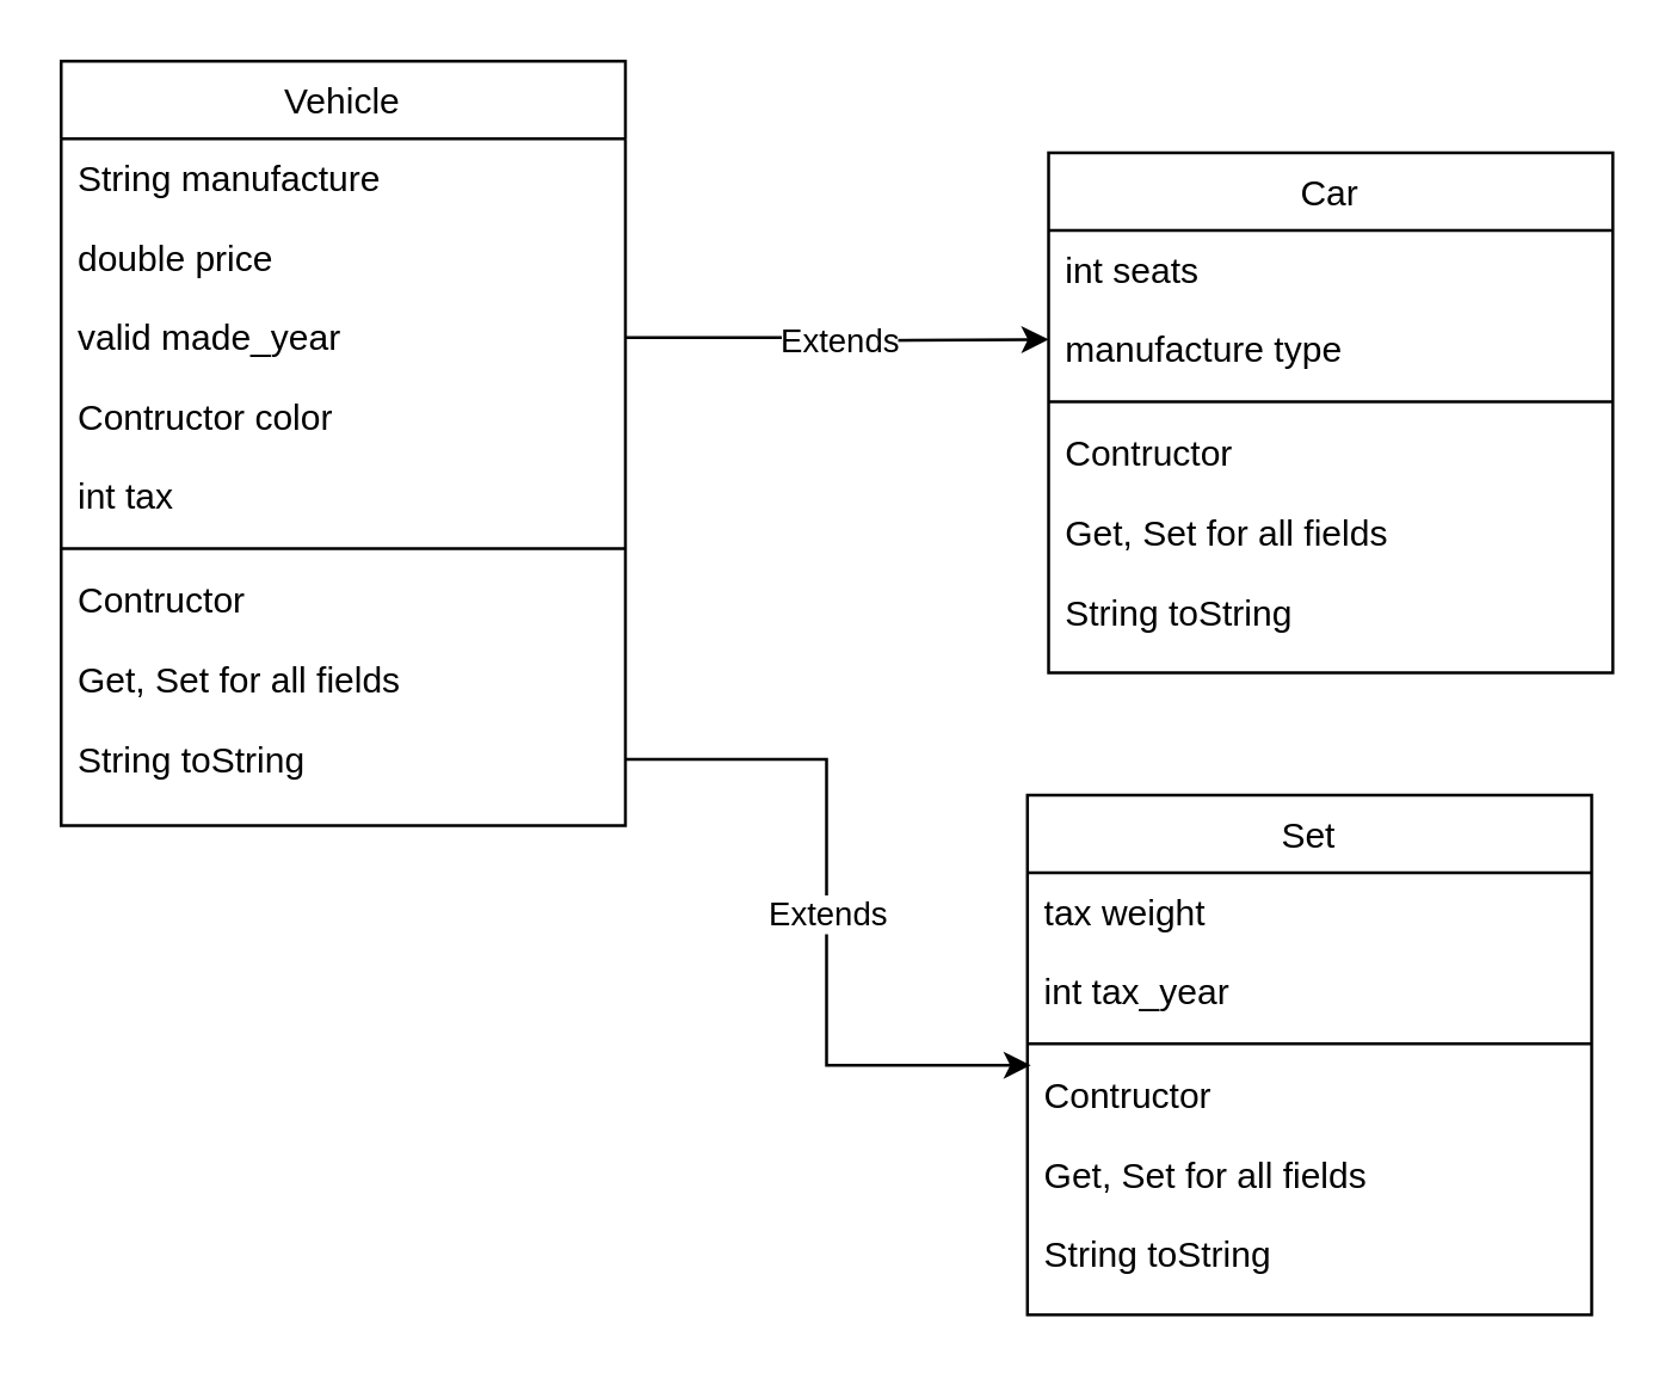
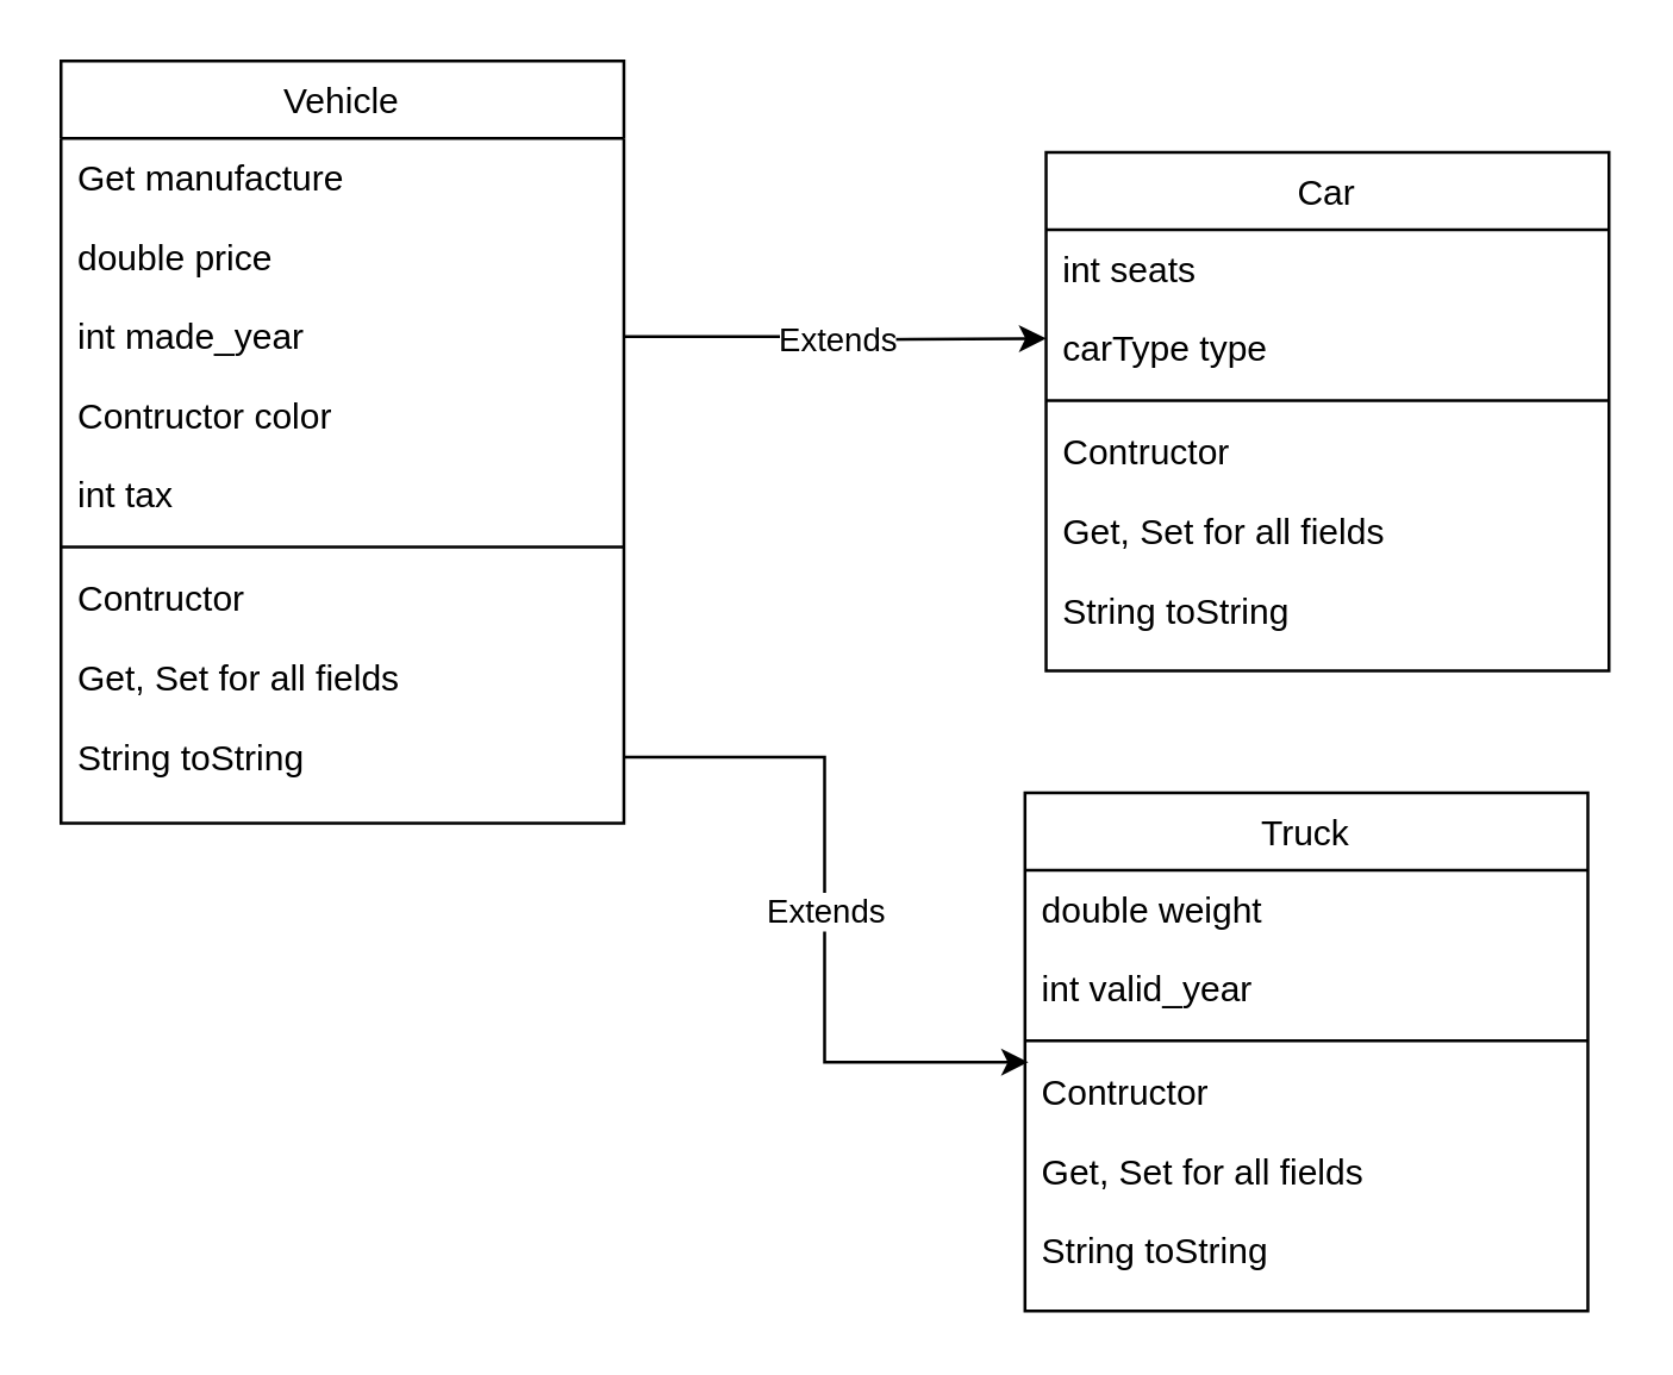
- <mxCell id="4" value="String manufacture" style="text;align=left;verticalAlign=top;spacingLeft=4;spacingRight=4;overflow=hidden;rotatable=1;points=[[0,0.5],[1,0.5]];portConstraint=eastwest;movable=1;resizable=1;deletable=1;editable=1;locked=0;connectable=1;" parent="3" vertex="1"><mxGeometry y="26" width="189.091" height="26.634" as="geometry" /></mxCell>
+ <mxCell id="4" value="Get manufacture" style="text;align=left;verticalAlign=top;spacingLeft=4;spacingRight=4;overflow=hidden;rotatable=1;points=[[0,0.5],[1,0.5]];portConstraint=eastwest;movable=1;resizable=1;deletable=1;editable=1;locked=0;connectable=1;" parent="3" vertex="1"><mxGeometry y="26" width="189.091" height="26.634" as="geometry" /></mxCell>
- <mxCell id="8" value="valid made_year" style="text;align=left;verticalAlign=top;spacingLeft=4;spacingRight=4;overflow=hidden;rotatable=1;points=[[0,0.5],[1,0.5]];portConstraint=eastwest;fontStyle=0;movable=1;resizable=1;deletable=1;editable=1;locked=0;connectable=1;" parent="3" vertex="1"><mxGeometry y="79.268" width="189.091" height="26.634" as="geometry" /></mxCell>
+ <mxCell id="8" value="int made_year" style="text;align=left;verticalAlign=top;spacingLeft=4;spacingRight=4;overflow=hidden;rotatable=1;points=[[0,0.5],[1,0.5]];portConstraint=eastwest;fontStyle=0;movable=1;resizable=1;deletable=1;editable=1;locked=0;connectable=1;" parent="3" vertex="1"><mxGeometry y="79.268" width="189.091" height="26.634" as="geometry" /></mxCell>
- <mxCell id="17" value="manufacture type" style="text;align=left;verticalAlign=top;spacingLeft=4;spacingRight=4;overflow=hidden;rotatable=1;points=[[0,0.5],[1,0.5]];portConstraint=eastwest;movable=1;resizable=1;deletable=1;editable=1;locked=0;connectable=1;" parent="15" vertex="1"><mxGeometry y="52.634" width="189.091" height="26.634" as="geometry" /></mxCell>
+ <mxCell id="17" value="carType type" style="text;align=left;verticalAlign=top;spacingLeft=4;spacingRight=4;overflow=hidden;rotatable=1;points=[[0,0.5],[1,0.5]];portConstraint=eastwest;movable=1;resizable=1;deletable=1;editable=1;locked=0;connectable=1;" parent="15" vertex="1"><mxGeometry y="52.634" width="189.091" height="26.634" as="geometry" /></mxCell>
- <mxCell id="22" value="Set" style="swimlane;fontStyle=0;align=center;verticalAlign=top;childLayout=stackLayout;horizontal=1;startSize=26;horizontalStack=0;resizeParent=1;resizeLast=0;collapsible=1;marginBottom=0;rounded=0;shadow=0;strokeWidth=1;movable=1;resizable=1;rotatable=1;deletable=1;editable=1;locked=0;connectable=1;" parent="2" vertex="1"><mxGeometry x="323.818" y="245.854" width="189.091" height="174.146" as="geometry"><mxRectangle x="130" y="380" width="160" height="26" as="alternateBounds" /></mxGeometry></mxCell>
+ <mxCell id="22" value="Truck" style="swimlane;fontStyle=0;align=center;verticalAlign=top;childLayout=stackLayout;horizontal=1;startSize=26;horizontalStack=0;resizeParent=1;resizeLast=0;collapsible=1;marginBottom=0;rounded=0;shadow=0;strokeWidth=1;movable=1;resizable=1;rotatable=1;deletable=1;editable=1;locked=0;connectable=1;" parent="2" vertex="1"><mxGeometry x="323.818" y="245.854" width="189.091" height="174.146" as="geometry"><mxRectangle x="130" y="380" width="160" height="26" as="alternateBounds" /></mxGeometry></mxCell>
- <mxCell id="23" value="tax weight" style="text;align=left;verticalAlign=top;spacingLeft=4;spacingRight=4;overflow=hidden;rotatable=1;points=[[0,0.5],[1,0.5]];portConstraint=eastwest;movable=1;resizable=1;deletable=1;editable=1;locked=0;connectable=1;" parent="22" vertex="1"><mxGeometry y="26" width="189.091" height="26.634" as="geometry" /></mxCell>
+ <mxCell id="23" value="double weight" style="text;align=left;verticalAlign=top;spacingLeft=4;spacingRight=4;overflow=hidden;rotatable=1;points=[[0,0.5],[1,0.5]];portConstraint=eastwest;movable=1;resizable=1;deletable=1;editable=1;locked=0;connectable=1;" parent="22" vertex="1"><mxGeometry y="26" width="189.091" height="26.634" as="geometry" /></mxCell>
- <mxCell id="24" value="int tax_year" style="text;align=left;verticalAlign=top;spacingLeft=4;spacingRight=4;overflow=hidden;rotatable=1;points=[[0,0.5],[1,0.5]];portConstraint=eastwest;movable=1;resizable=1;deletable=1;editable=1;locked=0;connectable=1;" parent="22" vertex="1"><mxGeometry y="52.634" width="189.091" height="26.634" as="geometry" /></mxCell>
+ <mxCell id="24" value="int valid_year" style="text;align=left;verticalAlign=top;spacingLeft=4;spacingRight=4;overflow=hidden;rotatable=1;points=[[0,0.5],[1,0.5]];portConstraint=eastwest;movable=1;resizable=1;deletable=1;editable=1;locked=0;connectable=1;" parent="22" vertex="1"><mxGeometry y="52.634" width="189.091" height="26.634" as="geometry" /></mxCell>
